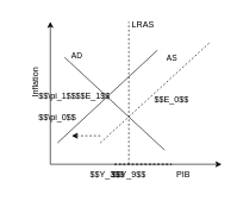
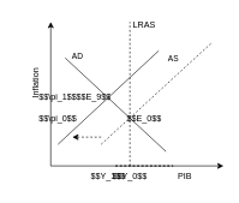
- <mxCell id="21" value="$$E_1$$" style="text;strokeColor=none;align=center;fillColor=none;html=1;verticalAlign=middle;whiteSpace=wrap;rounded=0;" vertex="1" parent="1"><mxGeometry x="100" y="120" width="60" height="30" as="geometry" /></mxCell>
+ <mxCell id="21" value="$$E_9$$" style="text;strokeColor=none;align=center;fillColor=none;html=1;verticalAlign=middle;whiteSpace=wrap;rounded=0;" vertex="1" parent="1"><mxGeometry x="100" y="120" width="60" height="30" as="geometry" /></mxCell>
- <mxCell id="11" value="$$E_0$$" style="text;strokeColor=none;align=center;fillColor=none;html=1;verticalAlign=middle;whiteSpace=wrap;rounded=0;" parent="1" vertex="1"><mxGeometry x="210" y="125" width="60" height="30" as="geometry" /></mxCell>
+ <mxCell id="11" value="$$E_0$$" style="text;strokeColor=none;align=center;fillColor=none;html=1;verticalAlign=middle;whiteSpace=wrap;rounded=0;" parent="1" vertex="1"><mxGeometry x="170" y="150" width="60" height="30" as="geometry" /></mxCell>
- <mxCell id="18" value="$$Y_3$$" style="text;strokeColor=none;align=center;fillColor=none;html=1;verticalAlign=middle;whiteSpace=wrap;rounded=0;" parent="1" vertex="1"><mxGeometry x="120" y="230" width="60" height="30" as="geometry" /></mxCell>
+ <mxCell id="18" value="$$Y_1$$" style="text;strokeColor=none;align=center;fillColor=none;html=1;verticalAlign=middle;whiteSpace=wrap;rounded=0;" parent="1" vertex="1"><mxGeometry x="120" y="230" width="60" height="30" as="geometry" /></mxCell>
- <mxCell id="10" value="$$Y_9$$" style="text;strokeColor=none;align=center;fillColor=none;html=1;verticalAlign=middle;whiteSpace=wrap;rounded=0;" parent="1" vertex="1"><mxGeometry x="150" y="230" width="60" height="30" as="geometry" /></mxCell>
+ <mxCell id="10" value="$$Y_0$$" style="text;strokeColor=none;align=center;fillColor=none;html=1;verticalAlign=middle;whiteSpace=wrap;rounded=0;" parent="1" vertex="1"><mxGeometry x="150" y="230" width="60" height="30" as="geometry" /></mxCell>
